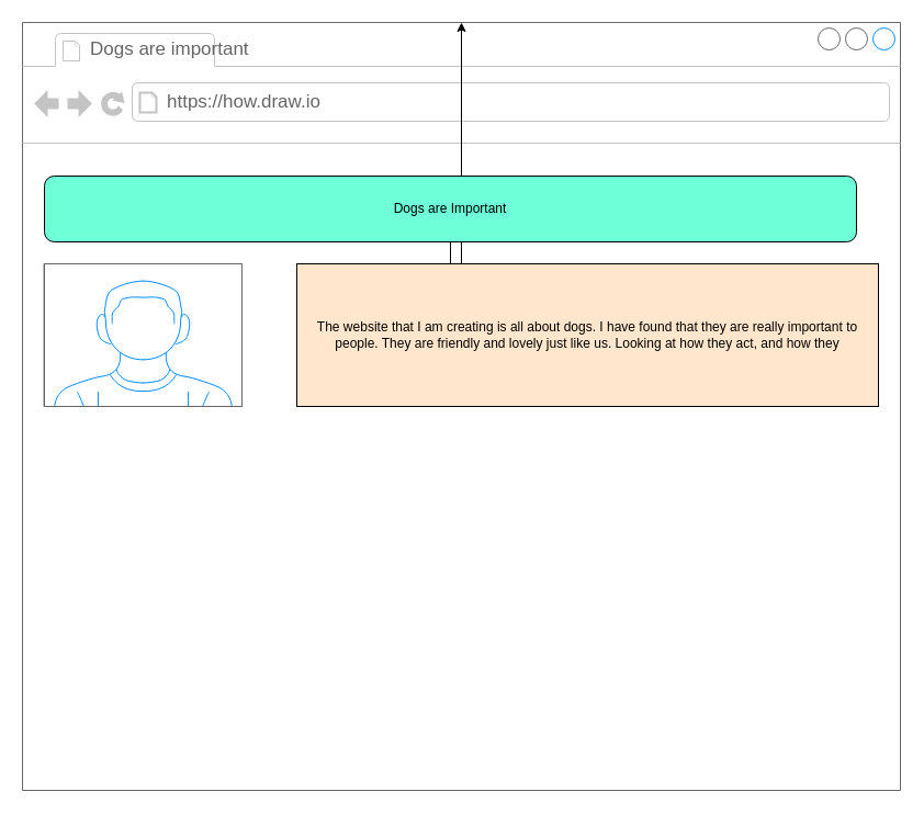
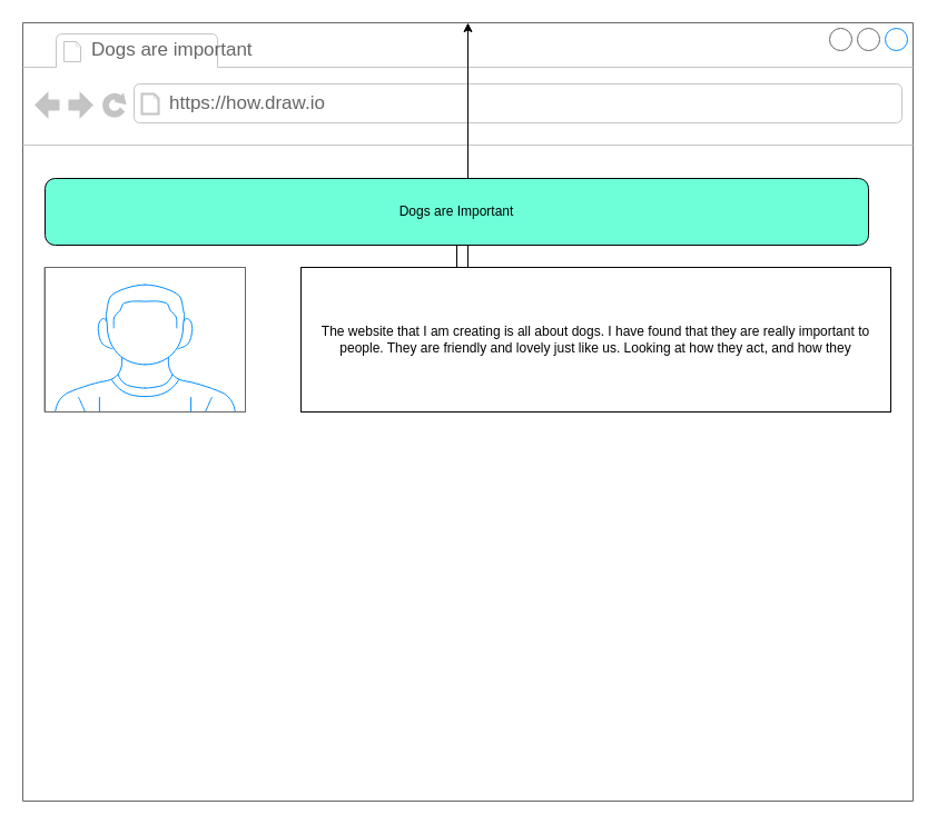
- <mxCell id="8" value="The website that I am creating is all about dogs. I have found that they are really important to people. They are friendly and lovely just like us. Looking at how they act, and how they" style="rounded=0;whiteSpace=wrap;html=1;fillColor=#ffe6cc;" vertex="1" parent="2"><mxGeometry x="250" y="220" width="530" height="130" as="geometry" /></mxCell>
+ <mxCell id="8" value="The website that I am creating is all about dogs. I have found that they are really important to people. They are friendly and lovely just like us. Looking at how they act, and how they" style="rounded=0;whiteSpace=wrap;html=1;" vertex="1" parent="2"><mxGeometry x="250" y="220" width="530" height="130" as="geometry" /></mxCell>
